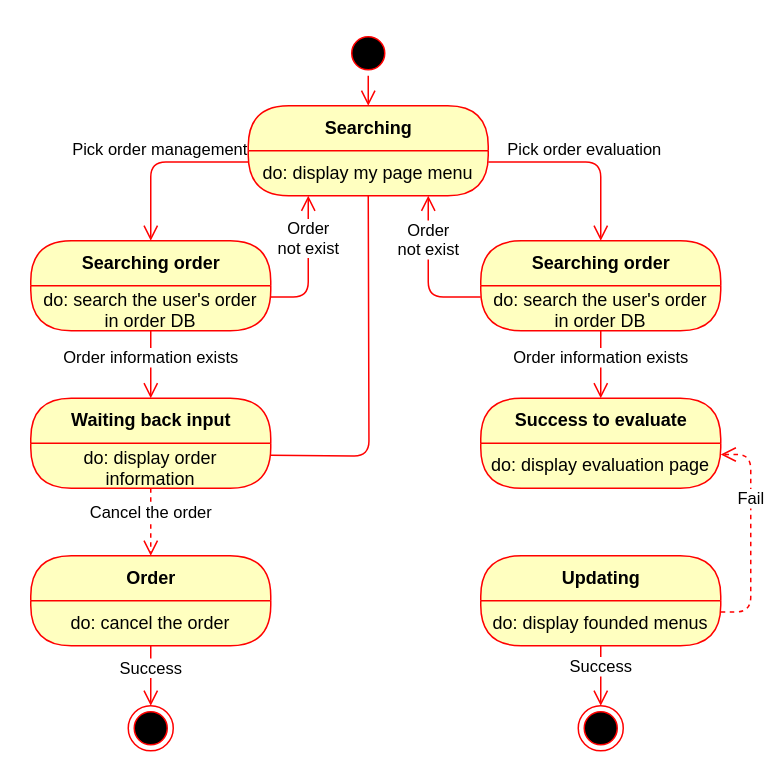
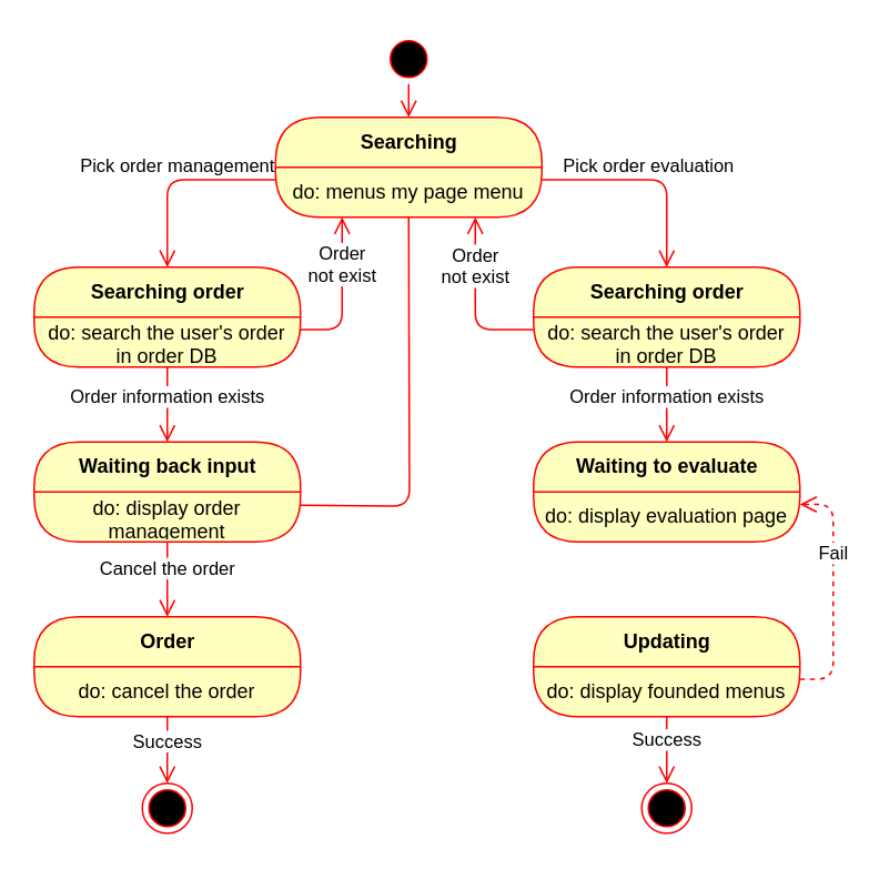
- <mxCell id="7" value="do: display my page menu" style="text;html=1;strokeColor=none;fillColor=none;align=center;verticalAlign=middle;spacingLeft=4;spacingRight=4;whiteSpace=wrap;overflow=hidden;rotatable=0;fontColor=#000000;" vertex="1" parent="6"><mxGeometry y="30" width="160" height="30" as="geometry" /></mxCell>
+ <mxCell id="7" value="do: menus my page menu" style="text;html=1;strokeColor=none;fillColor=none;align=center;verticalAlign=middle;spacingLeft=4;spacingRight=4;whiteSpace=wrap;overflow=hidden;rotatable=0;fontColor=#000000;" vertex="1" parent="6"><mxGeometry y="30" width="160" height="30" as="geometry" /></mxCell>
- <mxCell id="12" value="Success to evaluate" style="swimlane;html=1;fontStyle=1;align=center;verticalAlign=middle;childLayout=stackLayout;horizontal=1;startSize=30;horizontalStack=0;resizeParent=0;resizeLast=1;container=0;fontColor=#000000;collapsible=0;rounded=1;arcSize=30;strokeColor=#ff0000;fillColor=#ffffc0;swimlaneFillColor=#ffffc0;" vertex="1" parent="1"><mxGeometry x="320" y="265" width="160" height="60" as="geometry" /></mxCell>
+ <mxCell id="12" value="Waiting to evaluate" style="swimlane;html=1;fontStyle=1;align=center;verticalAlign=middle;childLayout=stackLayout;horizontal=1;startSize=30;horizontalStack=0;resizeParent=0;resizeLast=1;container=0;fontColor=#000000;collapsible=0;rounded=1;arcSize=30;strokeColor=#ff0000;fillColor=#ffffc0;swimlaneFillColor=#ffffc0;" vertex="1" parent="1"><mxGeometry x="320" y="265" width="160" height="60" as="geometry" /></mxCell>
- <mxCell id="21" value="do: display order information" style="text;html=1;strokeColor=none;fillColor=none;align=center;verticalAlign=middle;spacingLeft=4;spacingRight=4;whiteSpace=wrap;overflow=hidden;rotatable=0;fontColor=#000000;" vertex="1" parent="20"><mxGeometry y="30" width="160" height="30" as="geometry" /></mxCell>
+ <mxCell id="21" value="do: display order management" style="text;html=1;strokeColor=none;fillColor=none;align=center;verticalAlign=middle;spacingLeft=4;spacingRight=4;whiteSpace=wrap;overflow=hidden;rotatable=0;fontColor=#000000;" vertex="1" parent="20"><mxGeometry y="30" width="160" height="30" as="geometry" /></mxCell>
- <mxCell id="22" value="Cancel the order" style="edgeStyle=orthogonalEdgeStyle;html=1;verticalAlign=bottom;endArrow=open;endSize=8;strokeColor=#ff0000;dashed=1;" edge="1" source="20" parent="1" target="24"><mxGeometry x="0.111" relative="1" as="geometry"><mxPoint x="100" y="360" as="targetPoint" /><mxPoint as="offset" /></mxGeometry></mxCell>
+ <mxCell id="22" value="Cancel the order" style="edgeStyle=orthogonalEdgeStyle;html=1;verticalAlign=bottom;endArrow=open;endSize=8;strokeColor=#ff0000;" edge="1" source="20" parent="1" target="24"><mxGeometry x="0.111" relative="1" as="geometry"><mxPoint x="100" y="360" as="targetPoint" /><mxPoint as="offset" /></mxGeometry></mxCell>
